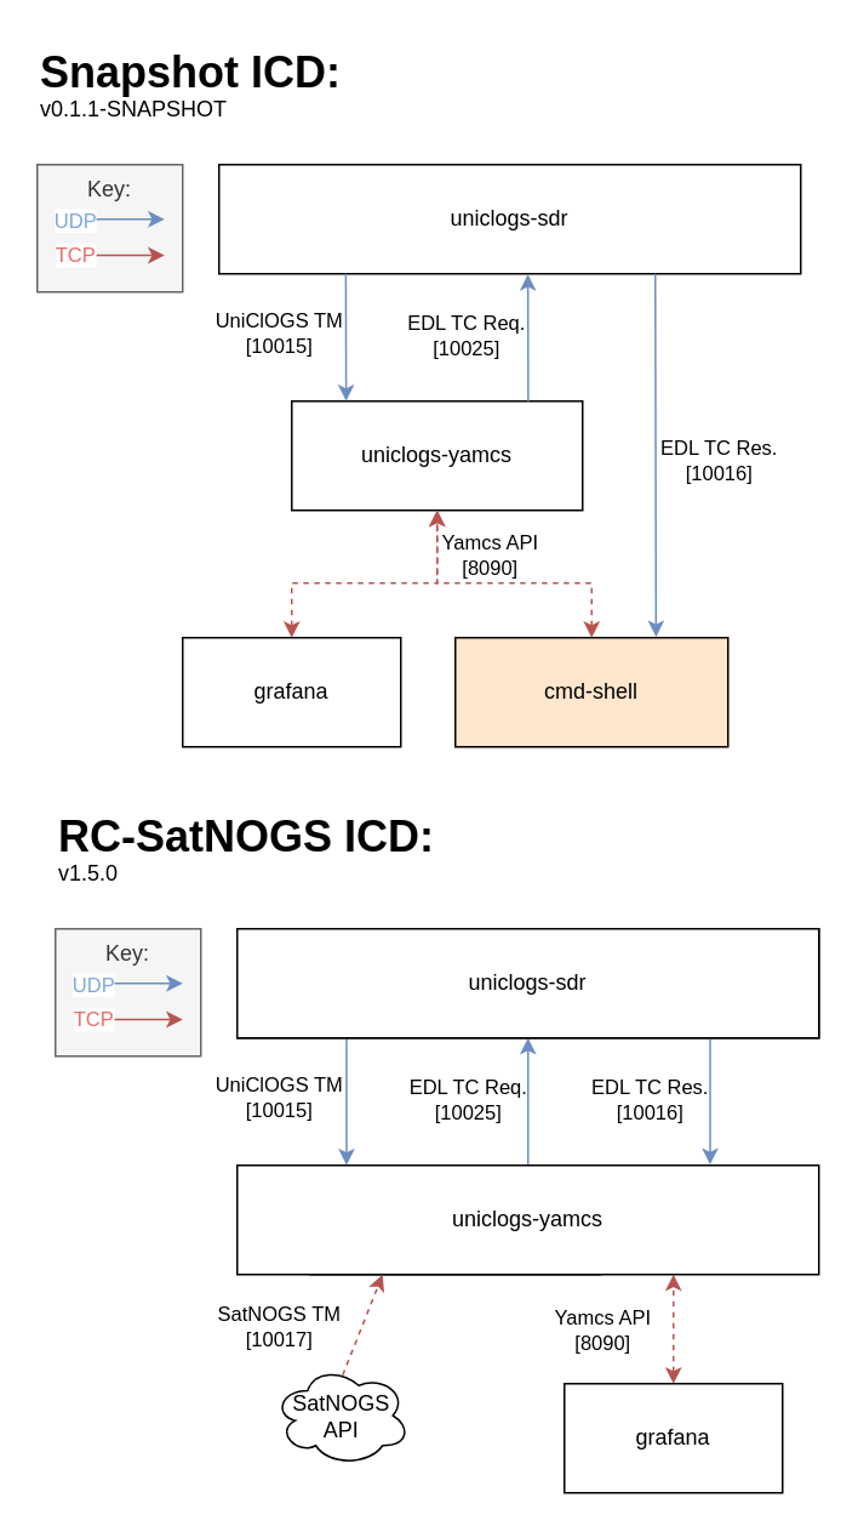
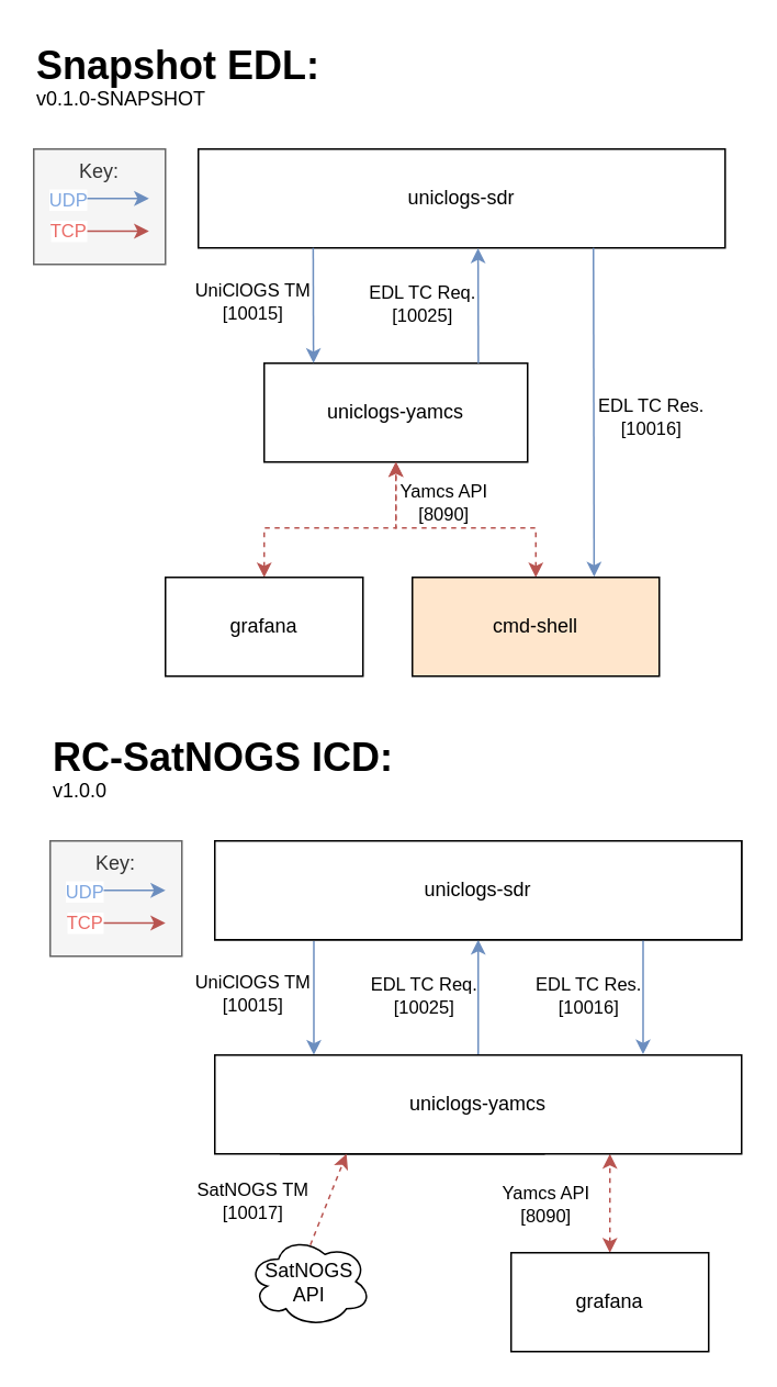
- <mxCell id="21" value="Snapshot ICD:" style="text;strokeColor=none;fillColor=none;html=1;fontSize=24;fontStyle=1;verticalAlign=middle;align=left;fontColor=#000000;" vertex="1" parent="1"><mxGeometry x="20" y="20" width="170" height="40" as="geometry" /></mxCell>
+ <mxCell id="21" value="Snapshot EDL:" style="text;strokeColor=none;fillColor=none;html=1;fontSize=24;fontStyle=1;verticalAlign=middle;align=left;fontColor=#000000;" vertex="1" parent="1"><mxGeometry x="20" y="20" width="170" height="40" as="geometry" /></mxCell>
- <mxCell id="22" value="v0.1.1-SNAPSHOT" style="text;html=1;strokeColor=none;fillColor=none;align=left;verticalAlign=middle;whiteSpace=wrap;rounded=0;fontColor=#000000;" vertex="1" parent="1"><mxGeometry x="20" y="50" width="120" height="20" as="geometry" /></mxCell>
+ <mxCell id="22" value="v0.1.0-SNAPSHOT" style="text;html=1;strokeColor=none;fillColor=none;align=left;verticalAlign=middle;whiteSpace=wrap;rounded=0;fontColor=#000000;" vertex="1" parent="1"><mxGeometry x="20" y="50" width="120" height="20" as="geometry" /></mxCell>
- <mxCell id="41" value="v1.5.0" style="text;html=1;strokeColor=none;fillColor=none;align=left;verticalAlign=middle;whiteSpace=wrap;rounded=0;fontColor=#000000;" vertex="1" parent="1"><mxGeometry x="30" y="470" width="120" height="20" as="geometry" /></mxCell>
+ <mxCell id="41" value="v1.0.0" style="text;html=1;strokeColor=none;fillColor=none;align=left;verticalAlign=middle;whiteSpace=wrap;rounded=0;fontColor=#000000;" vertex="1" parent="1"><mxGeometry x="30" y="470" width="120" height="20" as="geometry" /></mxCell>
